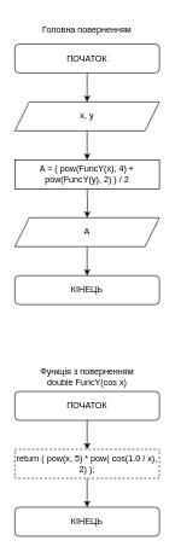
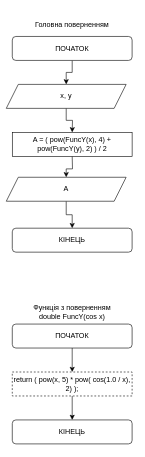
- <mxCell id="5" value="x, y" style="shape=parallelogram;perimeter=parallelogramPerimeter;whiteSpace=wrap;html=1;fixedSize=1;" parent="1" vertex="1"><mxGeometry x="20" y="140" width="200" height="40" as="geometry" /></mxCell>
+ <mxCell id="5" value="x, y" style="shape=parallelogram;perimeter=parallelogramPerimeter;whiteSpace=wrap;html=1;fixedSize=1;" parent="1" vertex="1"><mxGeometry x="10" y="140" width="200" height="40" as="geometry" /></mxCell>
- <mxCell id="8" value="A" style="shape=parallelogram;perimeter=parallelogramPerimeter;whiteSpace=wrap;html=1;fixedSize=1;" parent="1" vertex="1"><mxGeometry x="20" y="300" width="200" height="40" as="geometry" /></mxCell>
+ <mxCell id="8" value="A" style="shape=parallelogram;perimeter=parallelogramPerimeter;whiteSpace=wrap;html=1;fixedSize=1;" parent="1" vertex="1"><mxGeometry x="10" y="295" width="200" height="40" as="geometry" /></mxCell>
